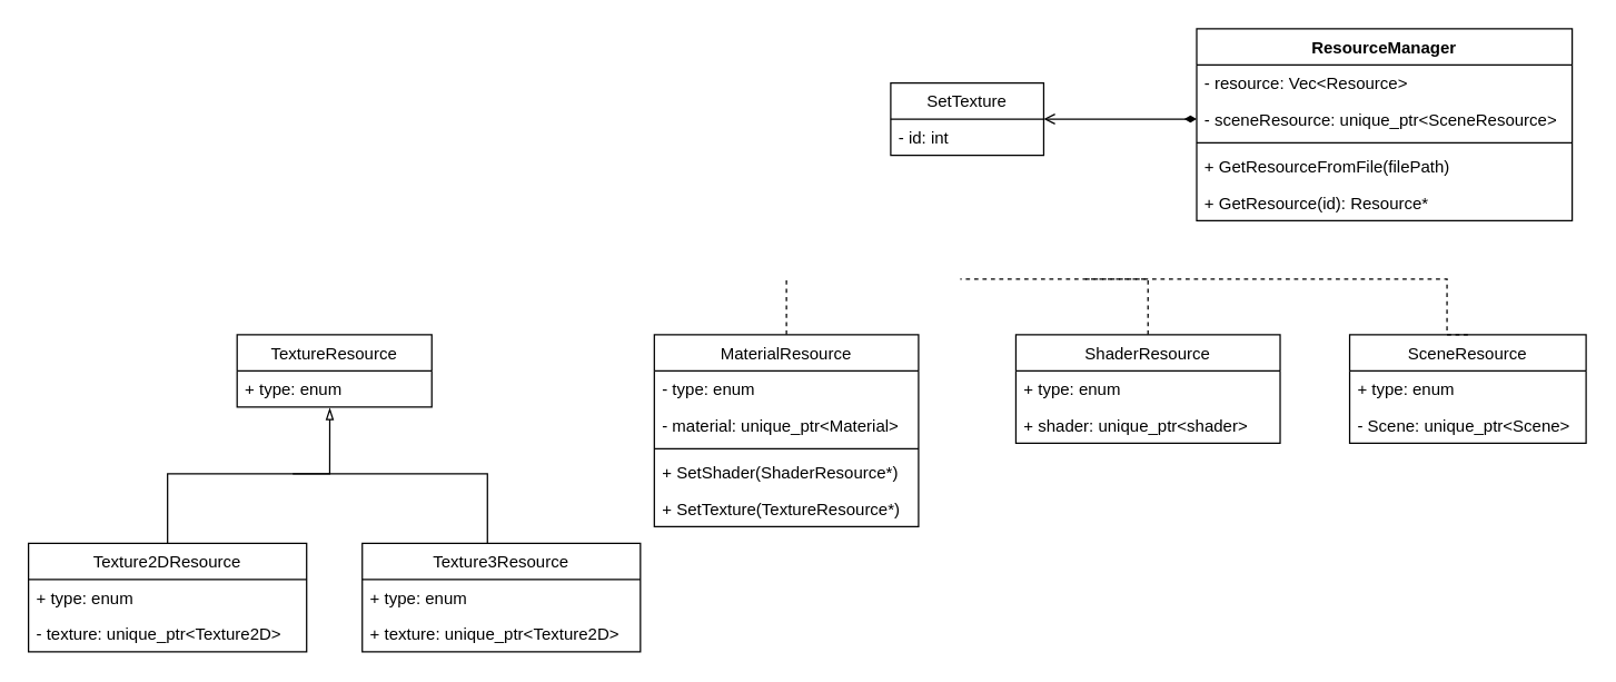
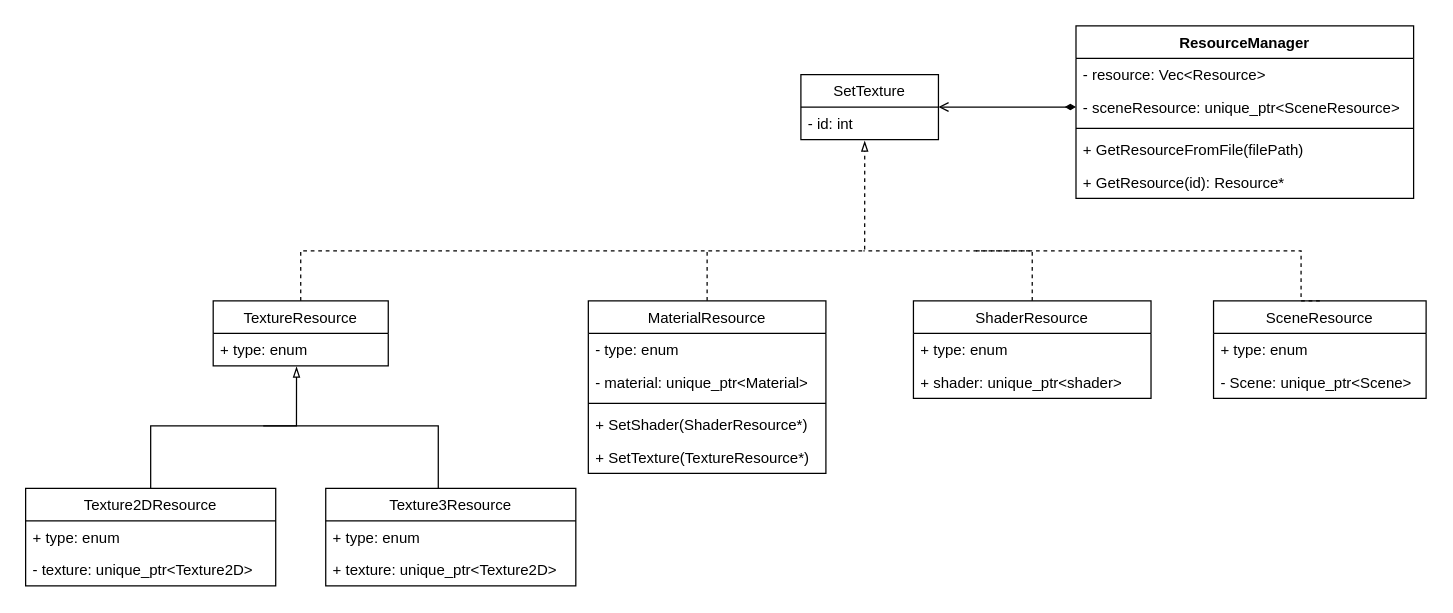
+ <mxCell id="4" style="edgeStyle=orthogonalEdgeStyle;rounded=0;orthogonalLoop=1;jettySize=auto;html=1;entryX=0.464;entryY=1.046;entryDx=0;entryDy=0;entryPerimeter=0;startArrow=none;startFill=0;endArrow=blockThin;endFill=0;dashed=1;" parent="1" source="5" target="3" edge="1"><mxGeometry relative="1" as="geometry"><Array as="points"><mxPoint x="240" y="200" /><mxPoint x="691" y="200" /></Array><mxPoint x="690.16" y="126.312" as="targetPoint" /></mxGeometry></mxCell>
